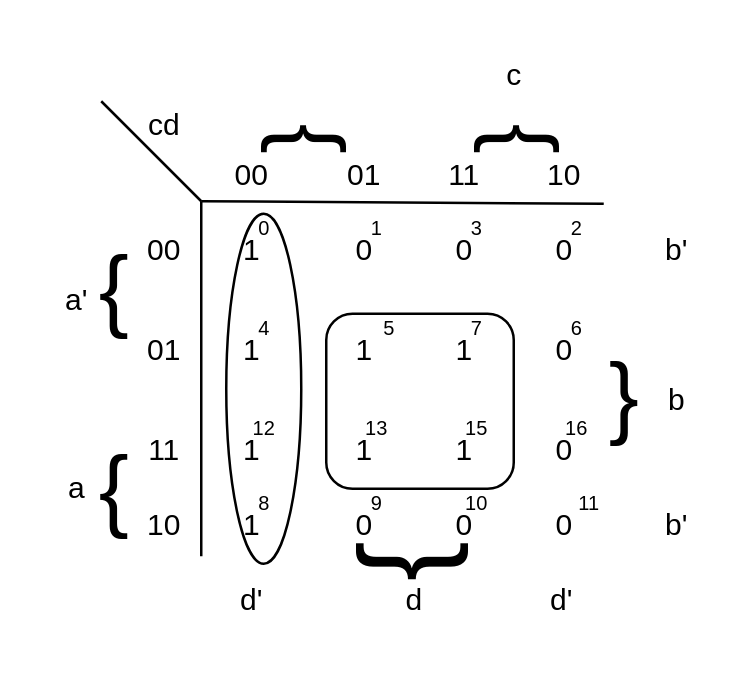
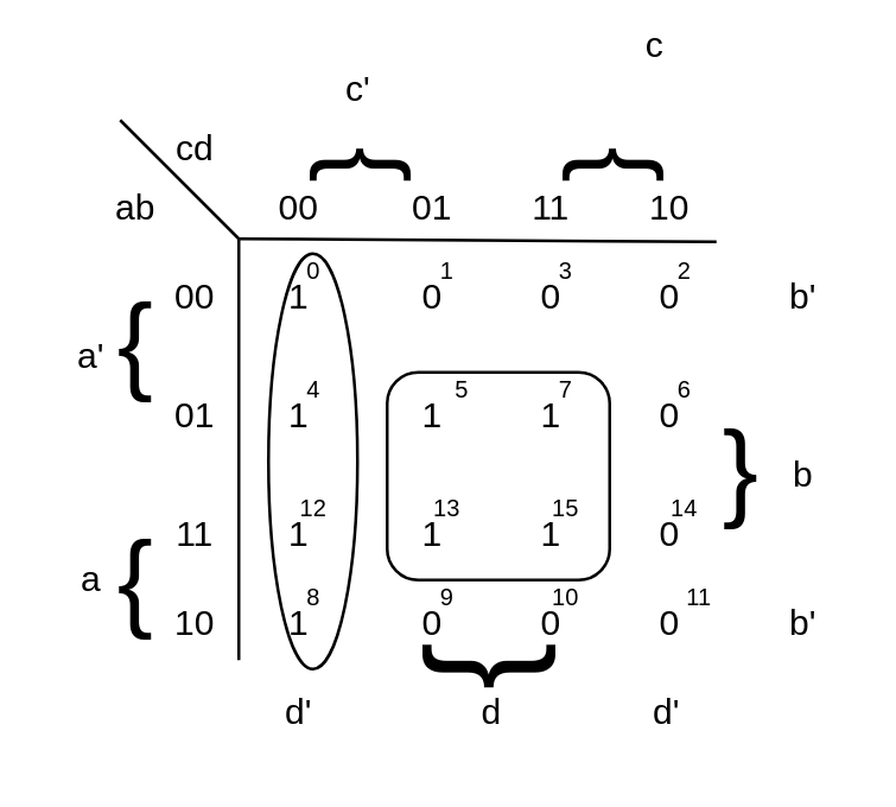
+ <mxCell id="61" value="c'" style="text;html=1;align=center;verticalAlign=middle;resizable=0;points=[];autosize=1;" vertex="1" parent="1"><mxGeometry x="110" y="20" width="20" height="20" as="geometry" /></mxCell>
- <mxCell id="62" value="c" style="text;html=1;align=center;verticalAlign=middle;resizable=0;points=[];autosize=1;" vertex="1" parent="1"><mxGeometry x="195" y="20" width="20" height="20" as="geometry" /></mxCell>
+ <mxCell id="62" value="c" style="text;html=1;align=center;verticalAlign=middle;resizable=0;points=[];autosize=1;" vertex="1" parent="1"><mxGeometry x="210" y="5" width="20" height="20" as="geometry" /></mxCell>
+ <mxCell id="7" value="ab" style="text;html=1;align=center;verticalAlign=middle;resizable=0;points=[];autosize=1;" vertex="1" parent="1"><mxGeometry x="30" y="60" width="30" height="20" as="geometry" /></mxCell>
- <mxCell id="59" value="&lt;font style=&quot;font-size: 8px&quot;&gt;16&lt;/font&gt;" style="text;html=1;align=center;verticalAlign=middle;resizable=0;points=[];autosize=1;" vertex="1" parent="1"><mxGeometry x="220" y="160" width="20" height="20" as="geometry" /></mxCell>
+ <mxCell id="59" value="&lt;font style=&quot;font-size: 8px&quot;&gt;14&lt;/font&gt;" style="text;html=1;align=center;verticalAlign=middle;resizable=0;points=[];autosize=1;" vertex="1" parent="1"><mxGeometry x="220" y="160" width="20" height="20" as="geometry" /></mxCell>
